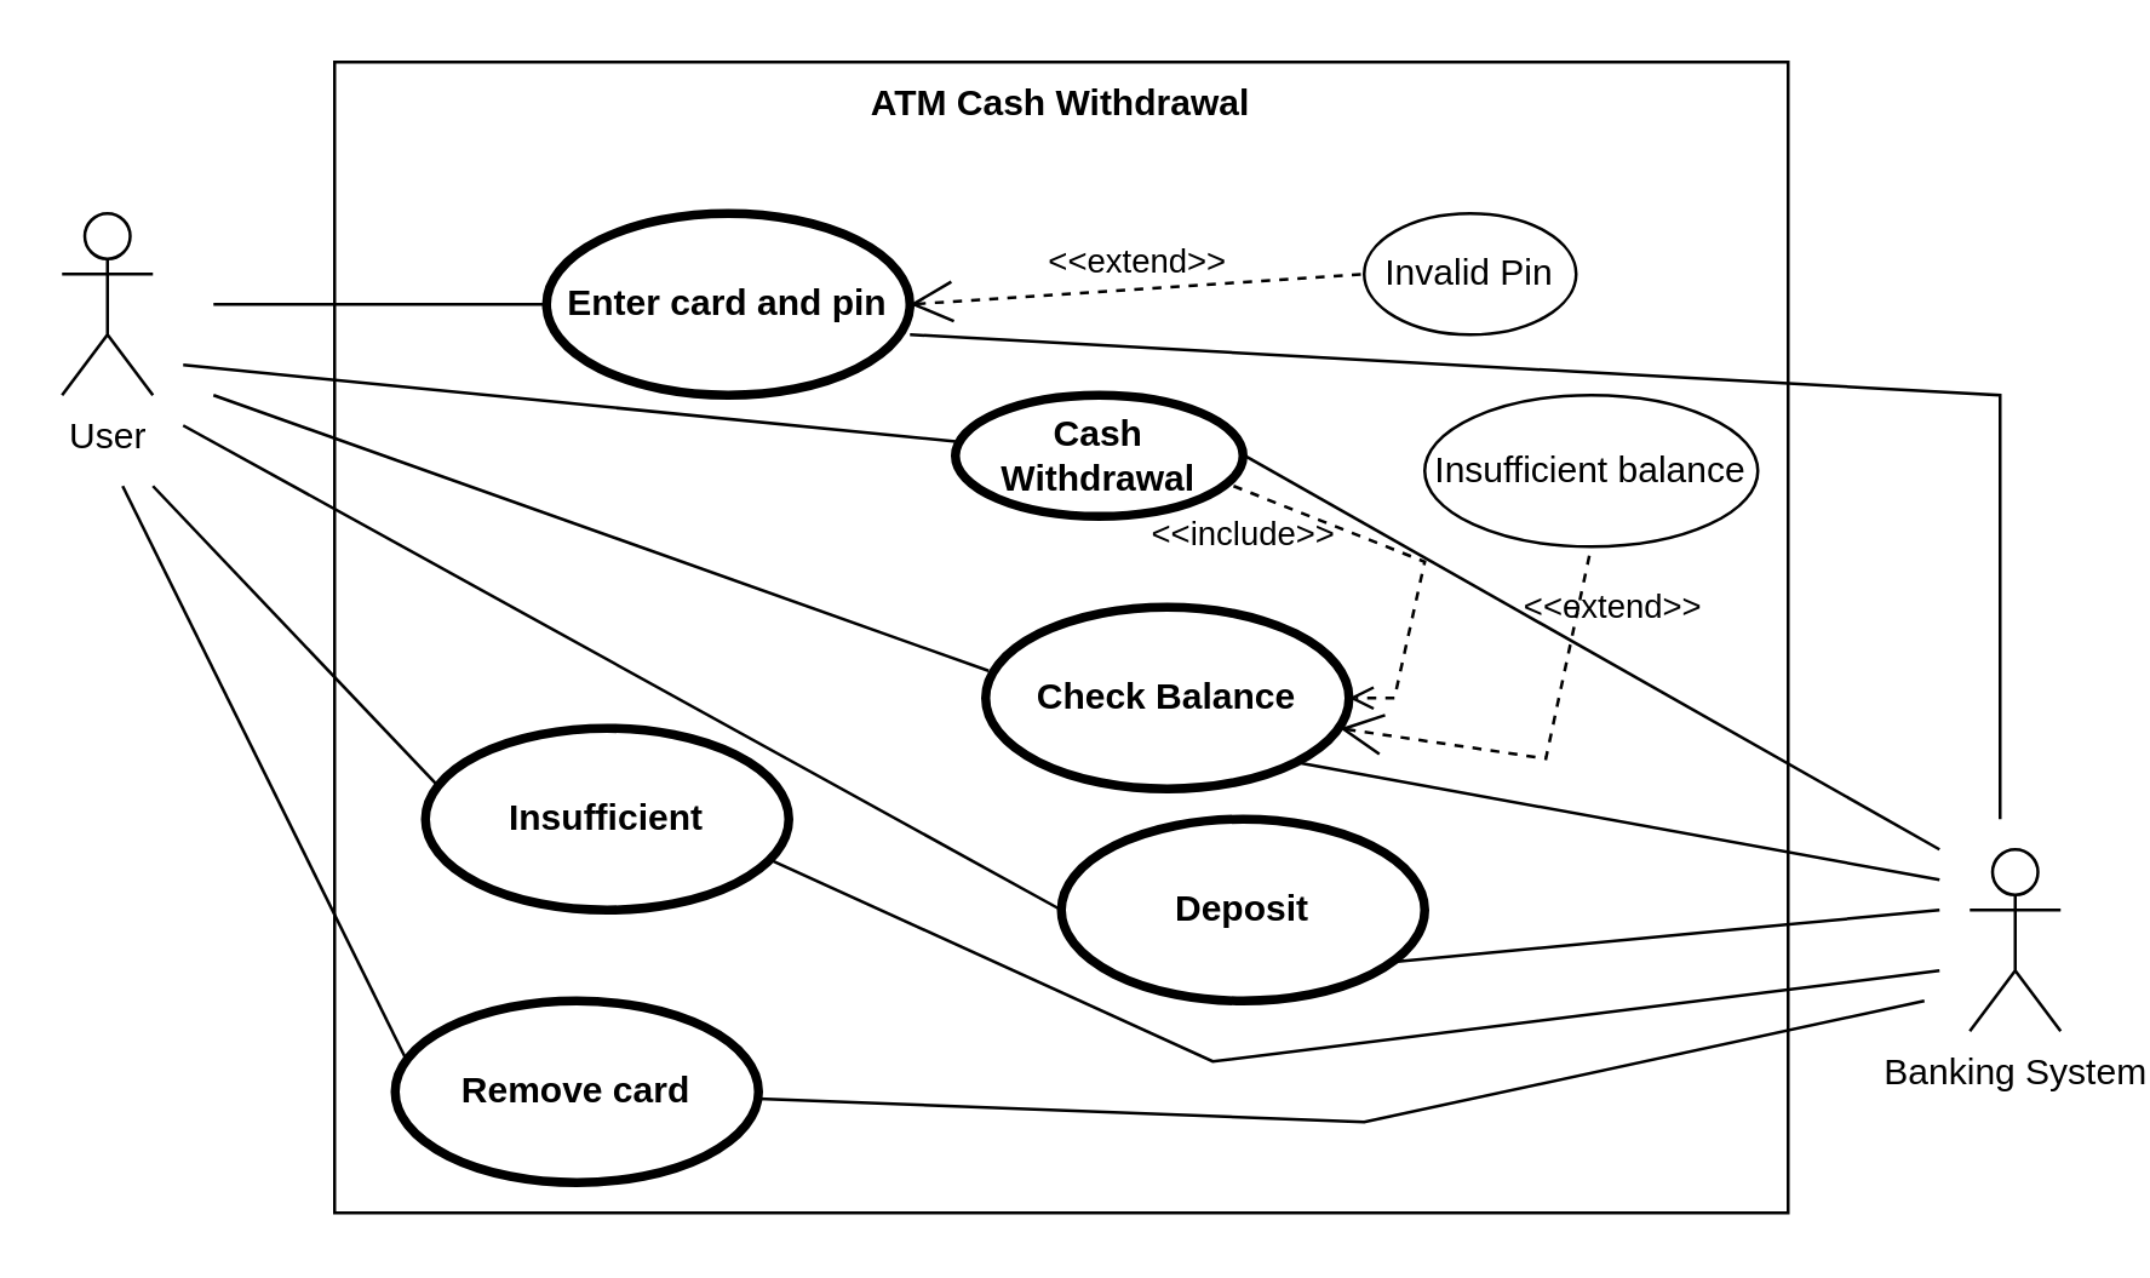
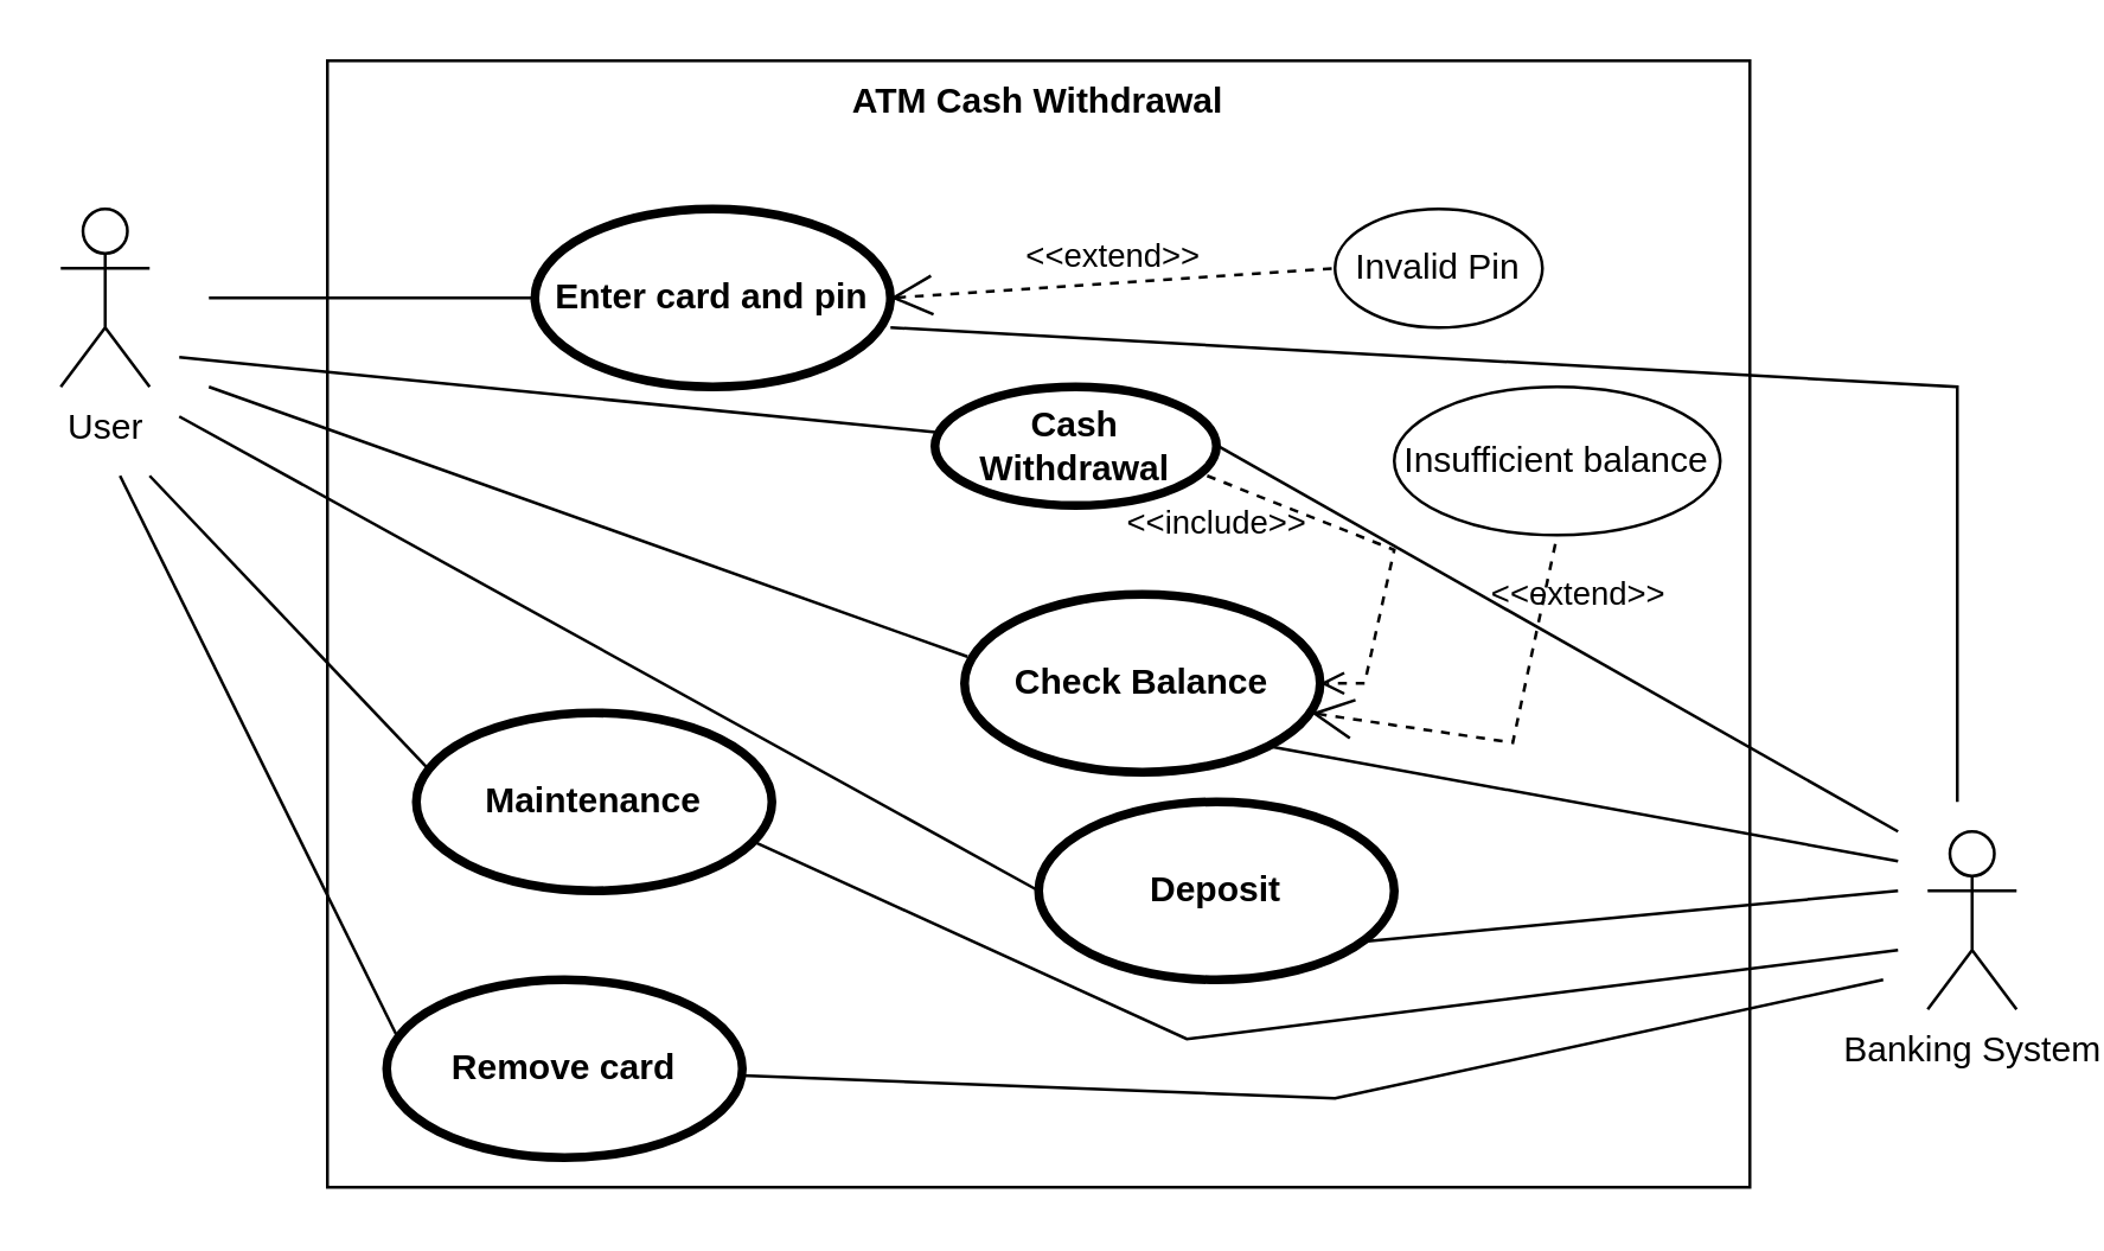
- <mxCell id="9" value="Insufficient" style="shape=ellipse;html=1;strokeWidth=3;fontStyle=1;whiteSpace=wrap;align=center;perimeter=ellipsePerimeter;" vertex="1" parent="1"><mxGeometry x="140" y="240" width="120" height="60" as="geometry" /></mxCell>
+ <mxCell id="9" value="Maintenance" style="shape=ellipse;html=1;strokeWidth=3;fontStyle=1;whiteSpace=wrap;align=center;perimeter=ellipsePerimeter;" vertex="1" parent="1"><mxGeometry x="140" y="240" width="120" height="60" as="geometry" /></mxCell>
